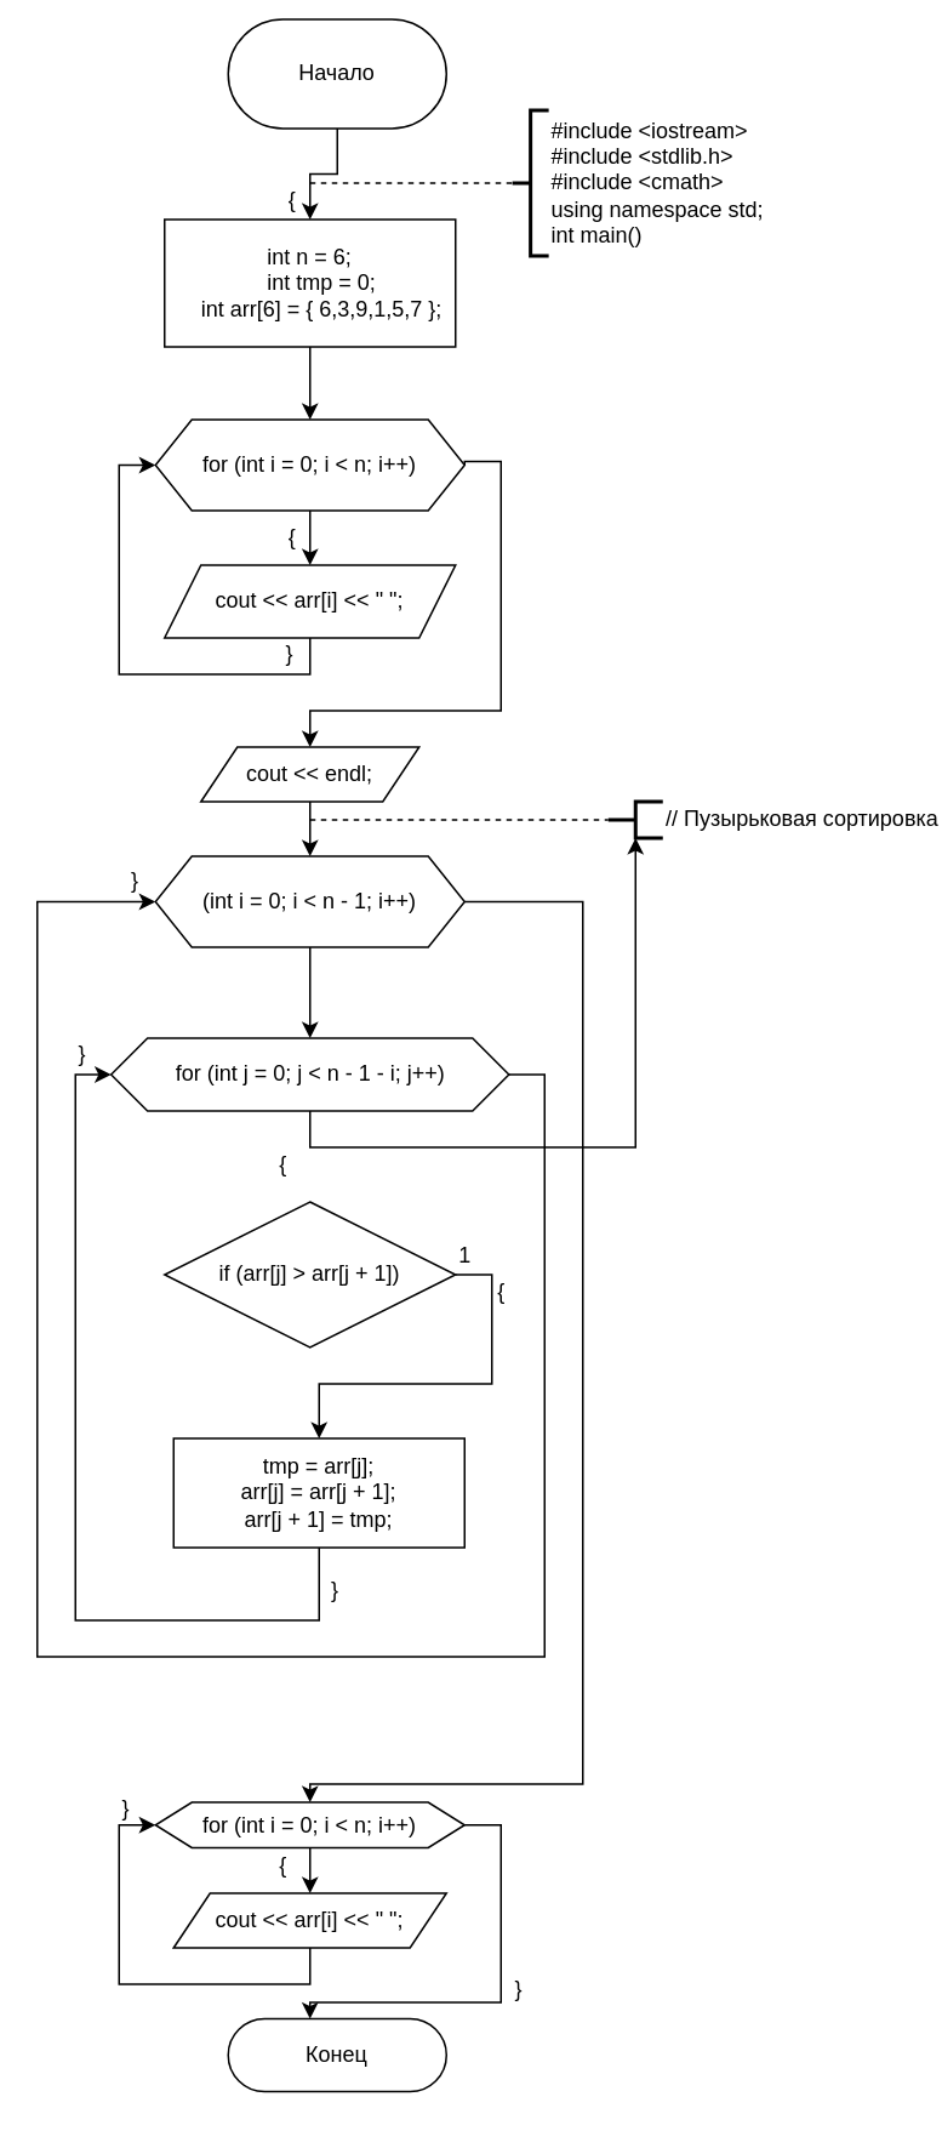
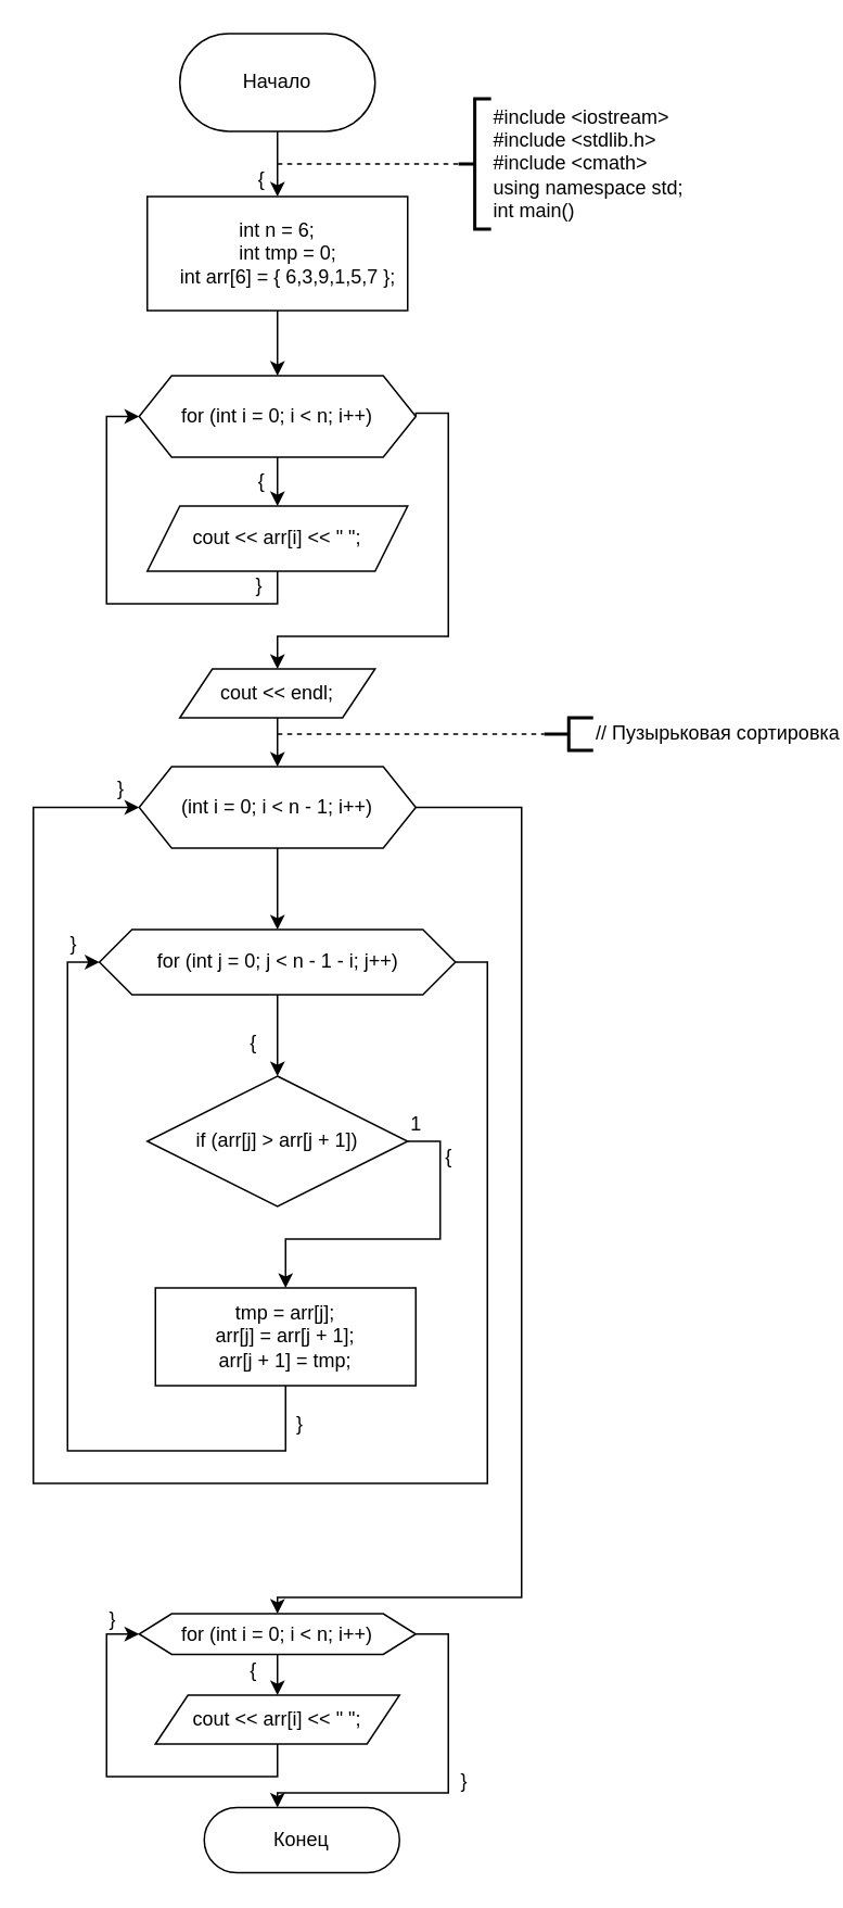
- <mxCell id="3" value="Начало" style="rounded=1;whiteSpace=wrap;html=1;arcSize=50;" parent="1" vertex="1"><mxGeometry x="125" y="10" width="120" height="60" as="geometry" /></mxCell>
+ <mxCell id="3" value="Начало" style="rounded=1;whiteSpace=wrap;html=1;arcSize=50;" parent="1" vertex="1"><mxGeometry x="110" y="20" width="120" height="60" as="geometry" /></mxCell>
- <mxCell id="15" style="edgeStyle=orthogonalEdgeStyle;rounded=0;orthogonalLoop=1;jettySize=auto;html=1;exitX=0.5;exitY=1;exitDx=0;exitDy=0;" parent="1" source="17" target="31" edge="1"><mxGeometry relative="1" as="geometry" /></mxCell>
+ <mxCell id="15" style="edgeStyle=orthogonalEdgeStyle;rounded=0;orthogonalLoop=1;jettySize=auto;html=1;exitX=0.5;exitY=1;exitDx=0;exitDy=0;entryX=0.5;entryY=0;entryDx=0;entryDy=0;" parent="1" source="17" target="40" edge="1"><mxGeometry relative="1" as="geometry" /></mxCell>
